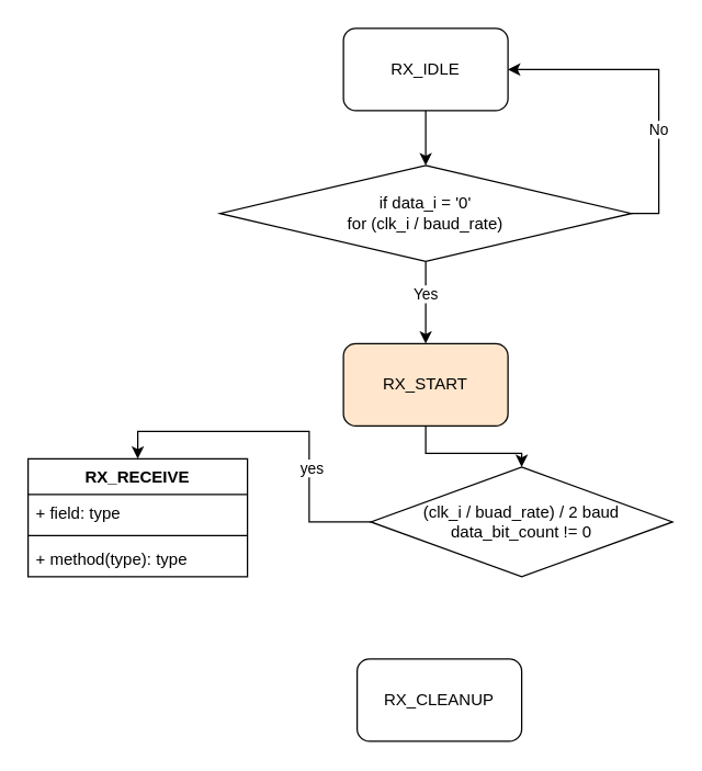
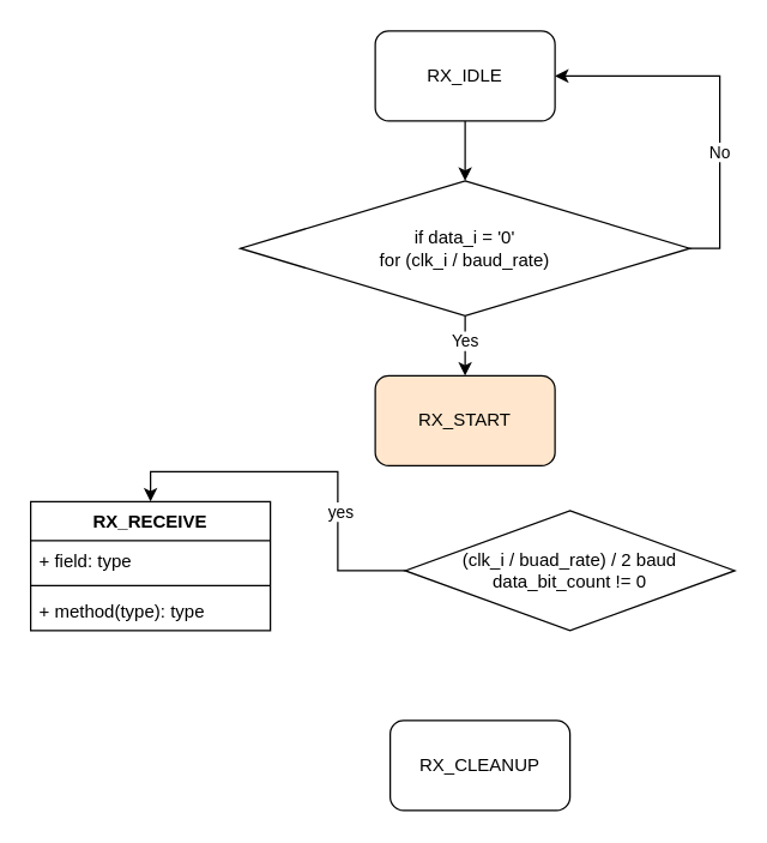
- <mxCell id="11" value="if data_i = '0'&lt;br&gt;for (clk_i / baud_rate)" style="rhombus;whiteSpace=wrap;html=1;" vertex="1" parent="1"><mxGeometry x="160" y="120" width="300" height="70" as="geometry" /></mxCell>
+ <mxCell id="11" value="if data_i = '0'&lt;br&gt;for (clk_i / baud_rate)" style="rhombus;whiteSpace=wrap;html=1;" vertex="1" parent="1"><mxGeometry x="160" y="120" width="300" height="90" as="geometry" /></mxCell>
- <mxCell id="2" style="edgeStyle=orthogonalEdgeStyle;rounded=0;orthogonalLoop=1;jettySize=auto;html=1;exitX=0.5;exitY=1;exitDx=0;exitDy=0;entryX=0.5;entryY=0;entryDx=0;entryDy=0;" edge="1" parent="1" source="3" target="14"><mxGeometry relative="1" as="geometry" /></mxCell>
